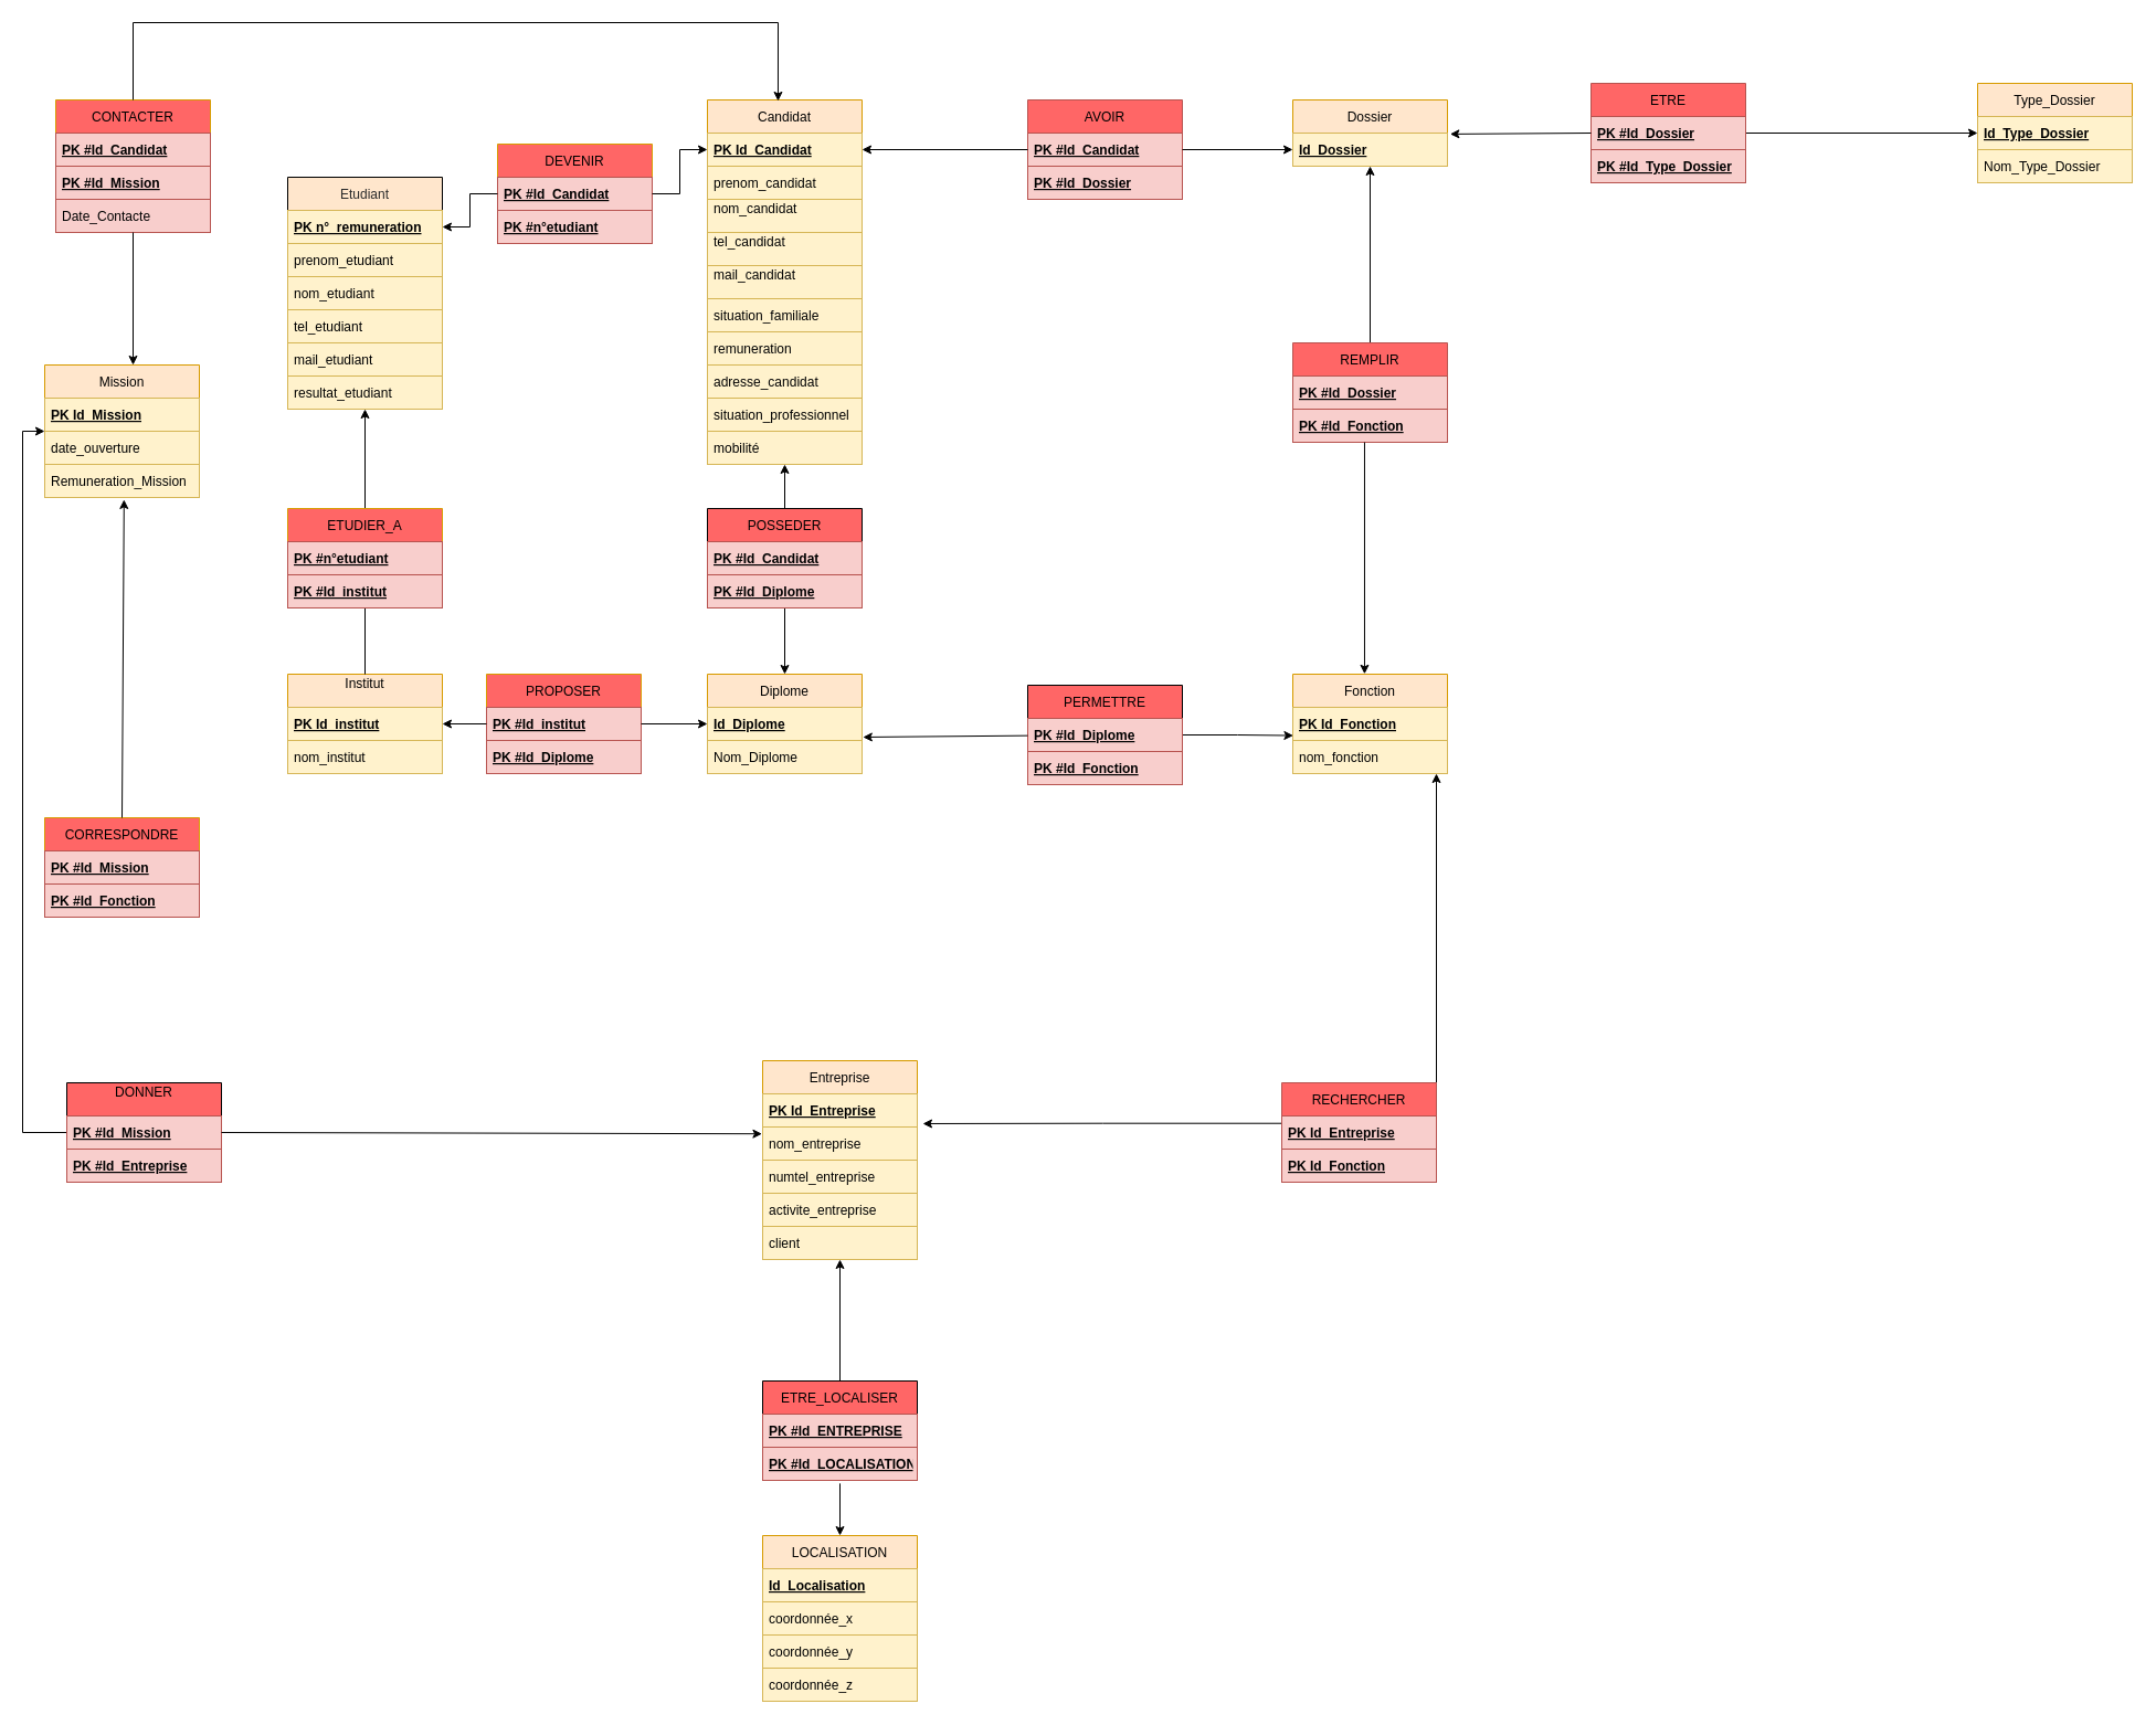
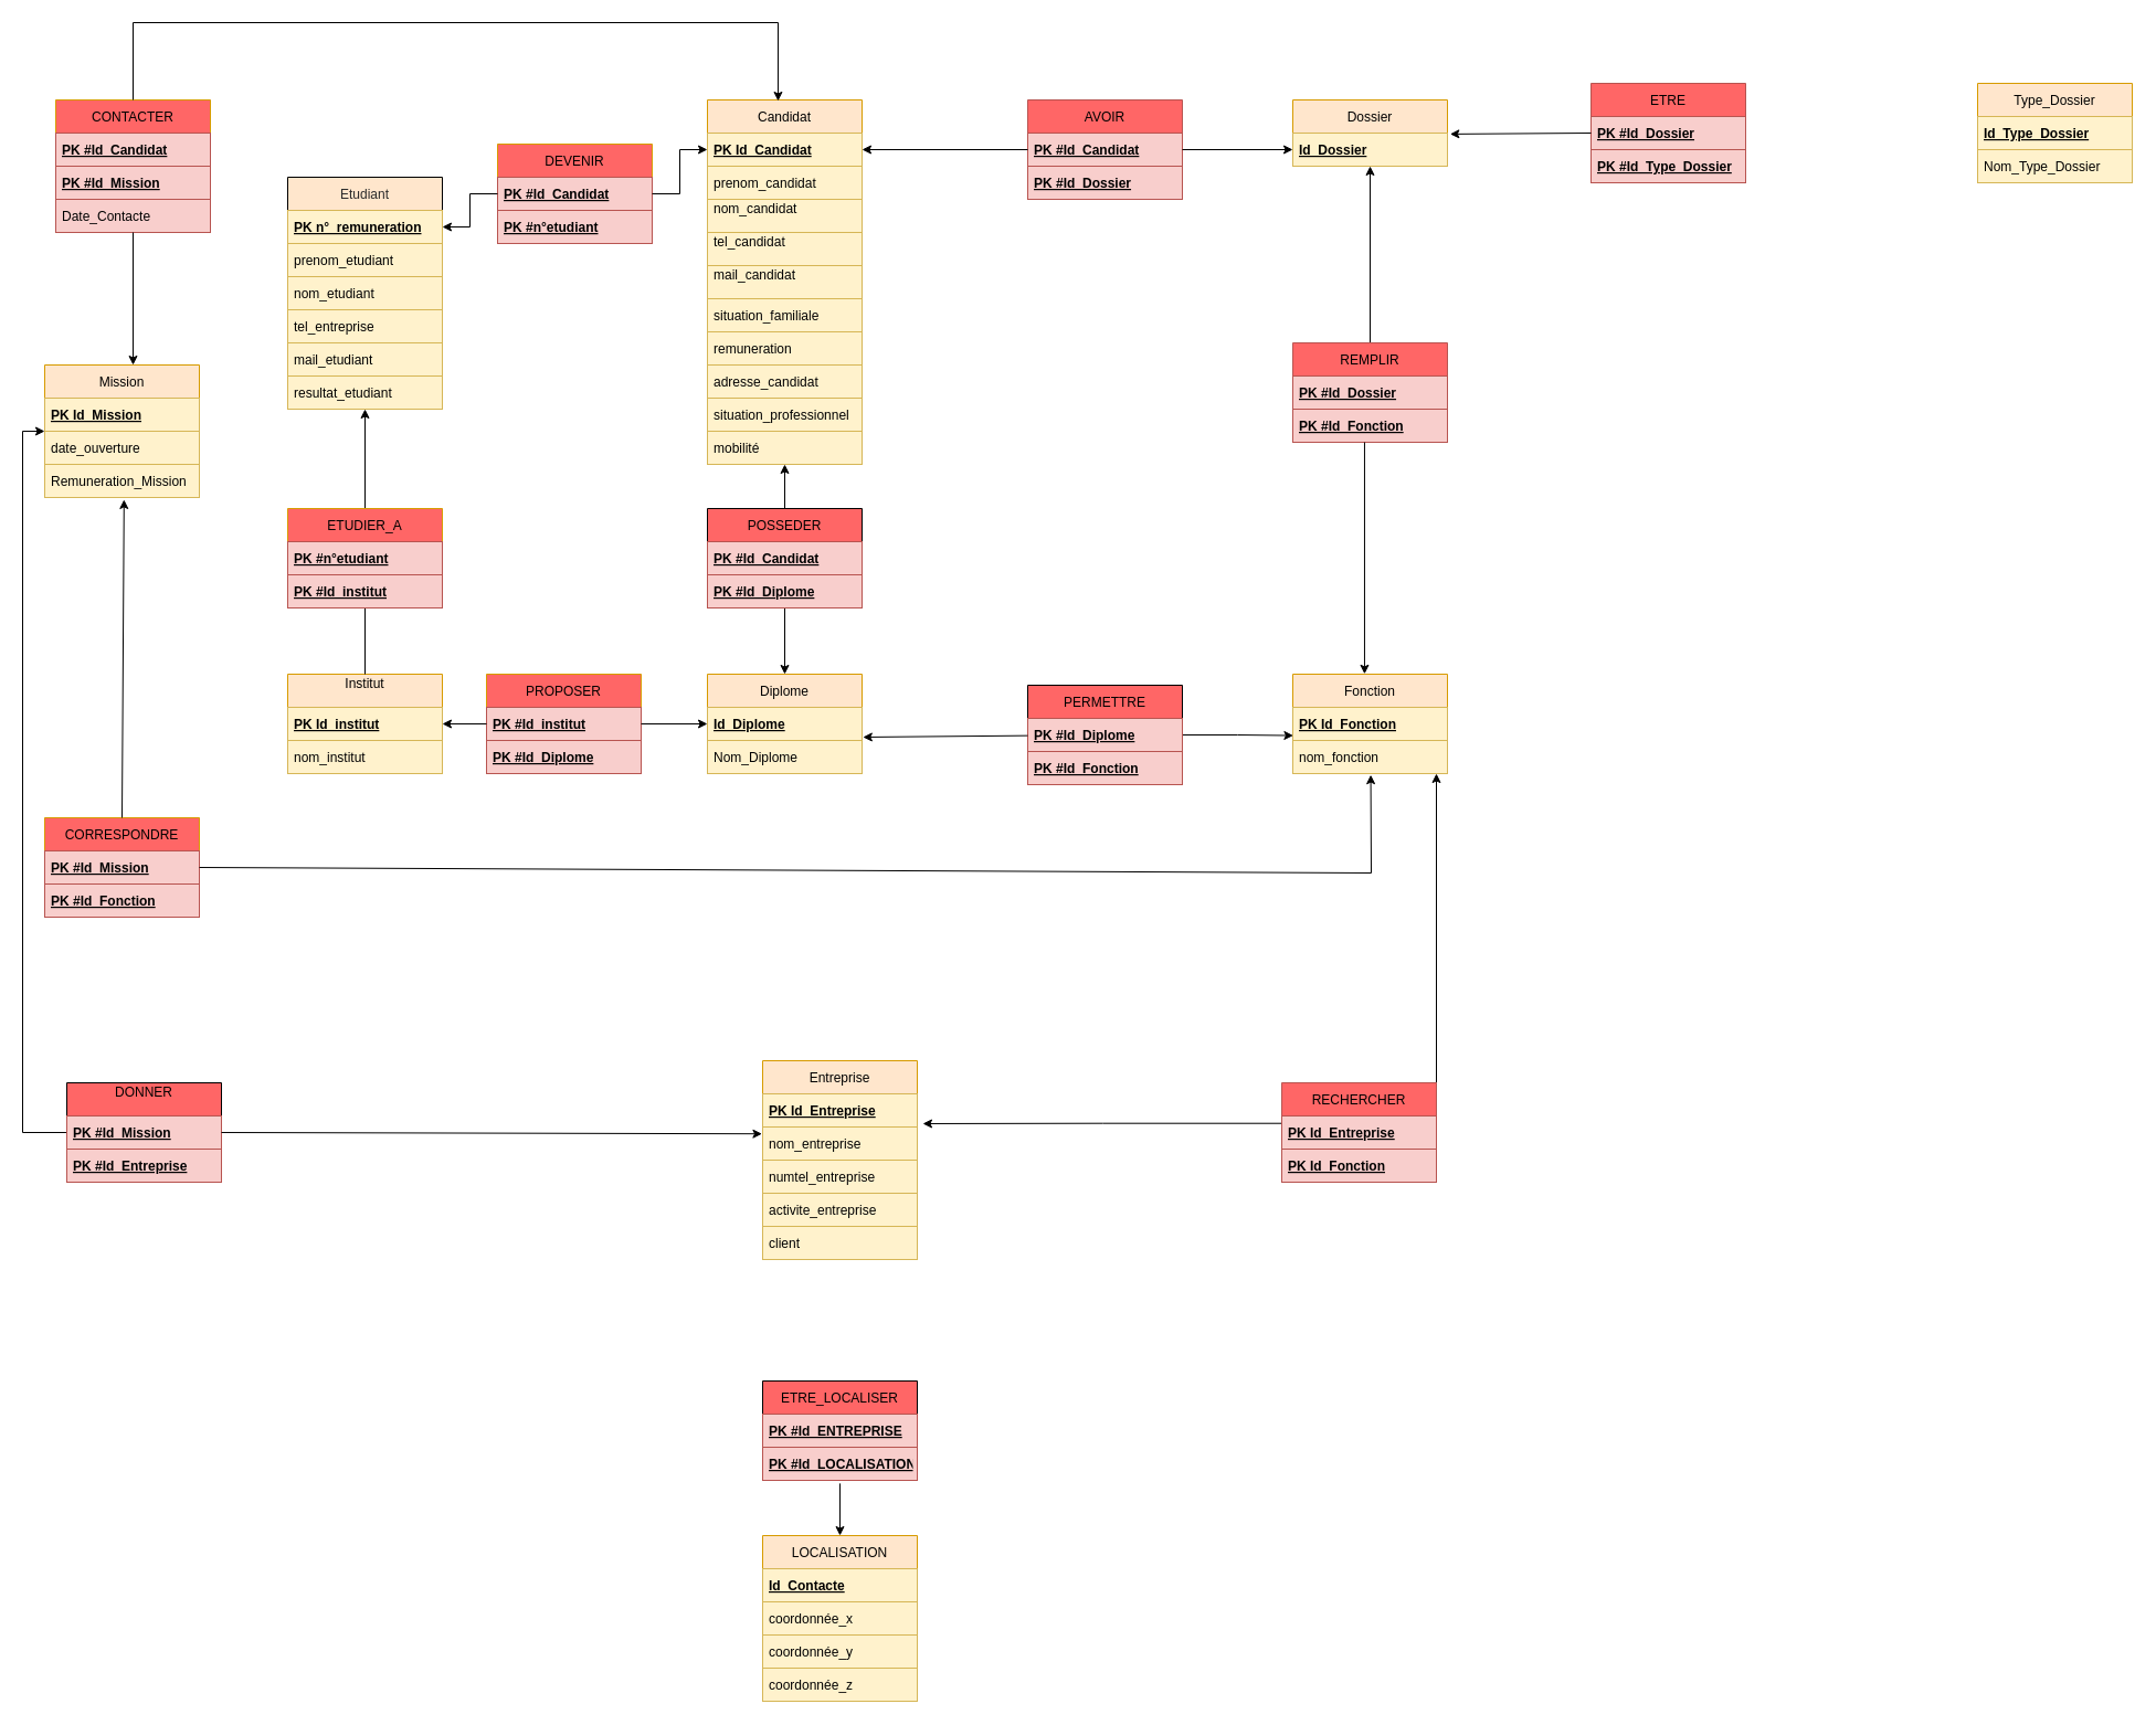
- <mxCell id="85" value="" style="endArrow=classic;html=1;rounded=0;entryX=0;entryY=0.5;entryDx=0;entryDy=0;exitX=1;exitY=0.5;exitDx=0;exitDy=0;" parent="1" source="87" target="48" edge="1"><mxGeometry width="50" height="50" relative="1" as="geometry"><mxPoint x="840" y="480" as="sourcePoint" /><mxPoint x="890" y="430" as="targetPoint" /></mxGeometry></mxCell>
- <mxCell id="35" value="tel_etudiant" style="text;strokeColor=#d6b656;fillColor=#fff2cc;align=left;verticalAlign=middle;spacingLeft=4;spacingRight=4;overflow=hidden;points=[[0,0.5],[1,0.5]];portConstraint=eastwest;rotatable=0;labelBackgroundColor=none;" parent="31" vertex="1"><mxGeometry y="120" width="140" height="30" as="geometry" /></mxCell>
+ <mxCell id="35" value="tel_entreprise" style="text;strokeColor=#d6b656;fillColor=#fff2cc;align=left;verticalAlign=middle;spacingLeft=4;spacingRight=4;overflow=hidden;points=[[0,0.5],[1,0.5]];portConstraint=eastwest;rotatable=0;labelBackgroundColor=none;" parent="31" vertex="1"><mxGeometry y="120" width="140" height="30" as="geometry" /></mxCell>
+ <mxCell id="95" value="" style="endArrow=classic;html=1;rounded=0;exitX=1;exitY=0.5;exitDx=0;exitDy=0;entryX=0.504;entryY=1.038;entryDx=0;entryDy=0;entryPerimeter=0;" parent="1" source="91" target="46" edge="1"><mxGeometry width="50" height="50" relative="1" as="geometry"><mxPoint x="480" y="880" as="sourcePoint" /><mxPoint x="530" y="830" as="targetPoint" /><Array as="points"><mxPoint x="1241" y="790" /></Array></mxGeometry></mxCell>
- <mxCell id="105" style="edgeStyle=orthogonalEdgeStyle;rounded=0;orthogonalLoop=1;jettySize=auto;html=1;entryX=0.5;entryY=1;entryDx=0;entryDy=0;" edge="1" parent="1" source="106" target="51"><mxGeometry relative="1" as="geometry" /></mxCell>
- <mxCell id="110" value="Id_Localisation" style="text;strokeColor=#d6b656;fillColor=#fff2cc;align=left;verticalAlign=middle;spacingLeft=4;spacingRight=4;overflow=hidden;points=[[0,0.5],[1,0.5]];portConstraint=eastwest;rotatable=0;fontStyle=5" vertex="1" parent="109"><mxGeometry y="30" width="140" height="30" as="geometry" /></mxCell>
+ <mxCell id="110" value="Id_Contacte" style="text;strokeColor=#d6b656;fillColor=#fff2cc;align=left;verticalAlign=middle;spacingLeft=4;spacingRight=4;overflow=hidden;points=[[0,0.5],[1,0.5]];portConstraint=eastwest;rotatable=0;fontStyle=5" vertex="1" parent="109"><mxGeometry y="30" width="140" height="30" as="geometry" /></mxCell>
